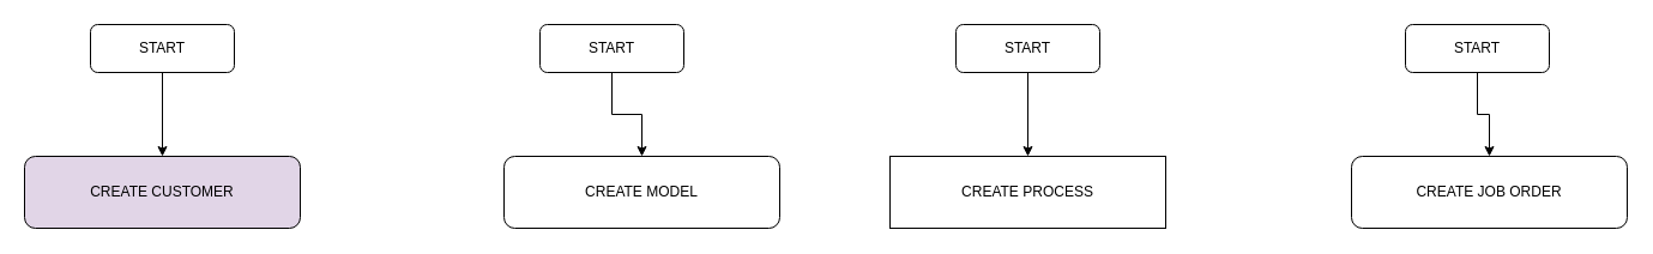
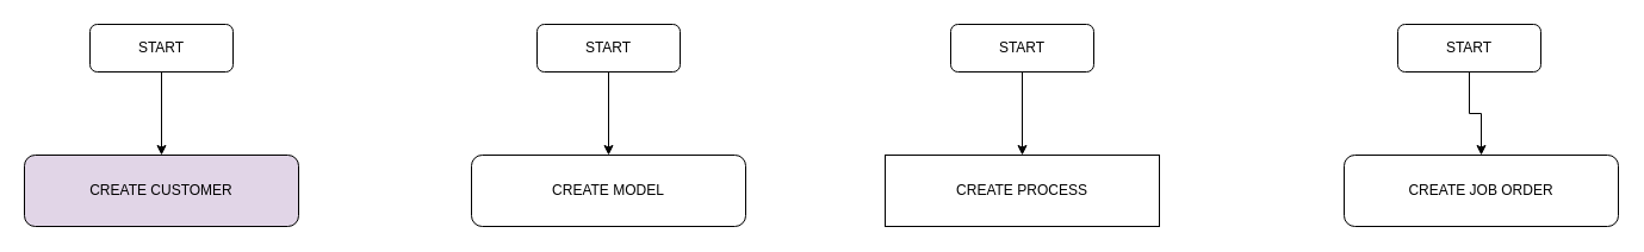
- <mxCell id="7" value="CREATE MODEL" style="whiteSpace=wrap;html=1;rounded=1;shadow=0;strokeWidth=1;glass=0;" vertex="1" parent="1"><mxGeometry x="420" y="130" width="230" height="60" as="geometry" /></mxCell>
+ <mxCell id="7" value="CREATE MODEL" style="whiteSpace=wrap;html=1;rounded=1;shadow=0;strokeWidth=1;glass=0;" vertex="1" parent="1"><mxGeometry x="395" y="130" width="230" height="60" as="geometry" /></mxCell>
